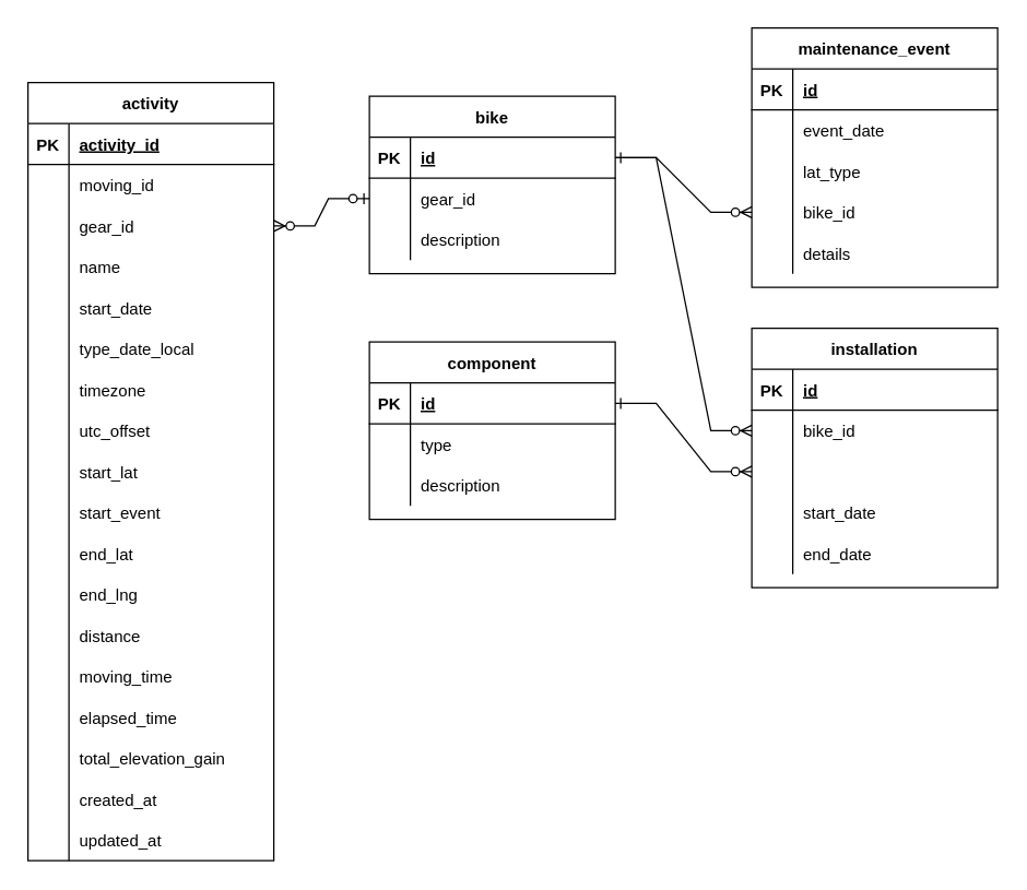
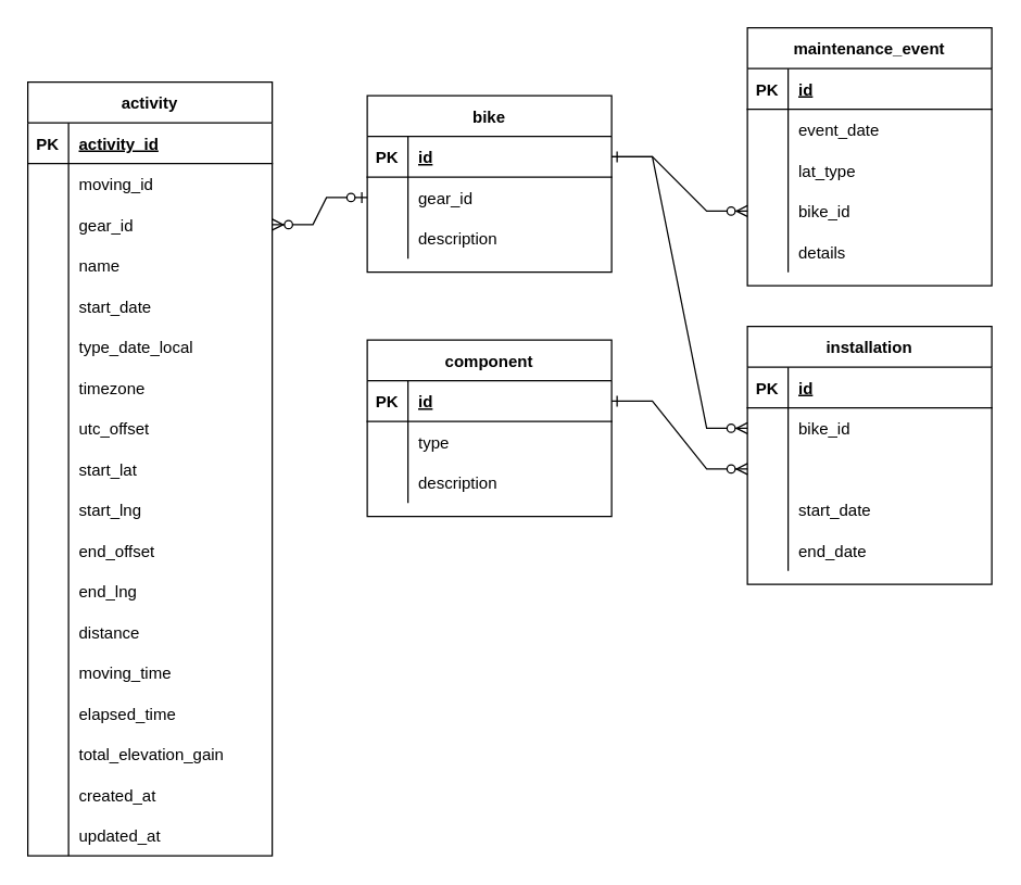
- <mxCell id="36" value="start_event" style="shape=partialRectangle;connectable=0;fillColor=none;top=0;left=0;bottom=0;right=0;align=left;spacingLeft=6;overflow=hidden;" vertex="1" parent="34"><mxGeometry x="30" width="150" height="30" as="geometry" /></mxCell>
+ <mxCell id="36" value="start_lng" style="shape=partialRectangle;connectable=0;fillColor=none;top=0;left=0;bottom=0;right=0;align=left;spacingLeft=6;overflow=hidden;" vertex="1" parent="34"><mxGeometry x="30" width="150" height="30" as="geometry" /></mxCell>
- <mxCell id="39" value="end_lat" style="shape=partialRectangle;connectable=0;fillColor=none;top=0;left=0;bottom=0;right=0;align=left;spacingLeft=6;overflow=hidden;" vertex="1" parent="37"><mxGeometry x="30" width="150" height="30" as="geometry" /></mxCell>
+ <mxCell id="39" value="end_offset" style="shape=partialRectangle;connectable=0;fillColor=none;top=0;left=0;bottom=0;right=0;align=left;spacingLeft=6;overflow=hidden;" vertex="1" parent="37"><mxGeometry x="30" width="150" height="30" as="geometry" /></mxCell>
